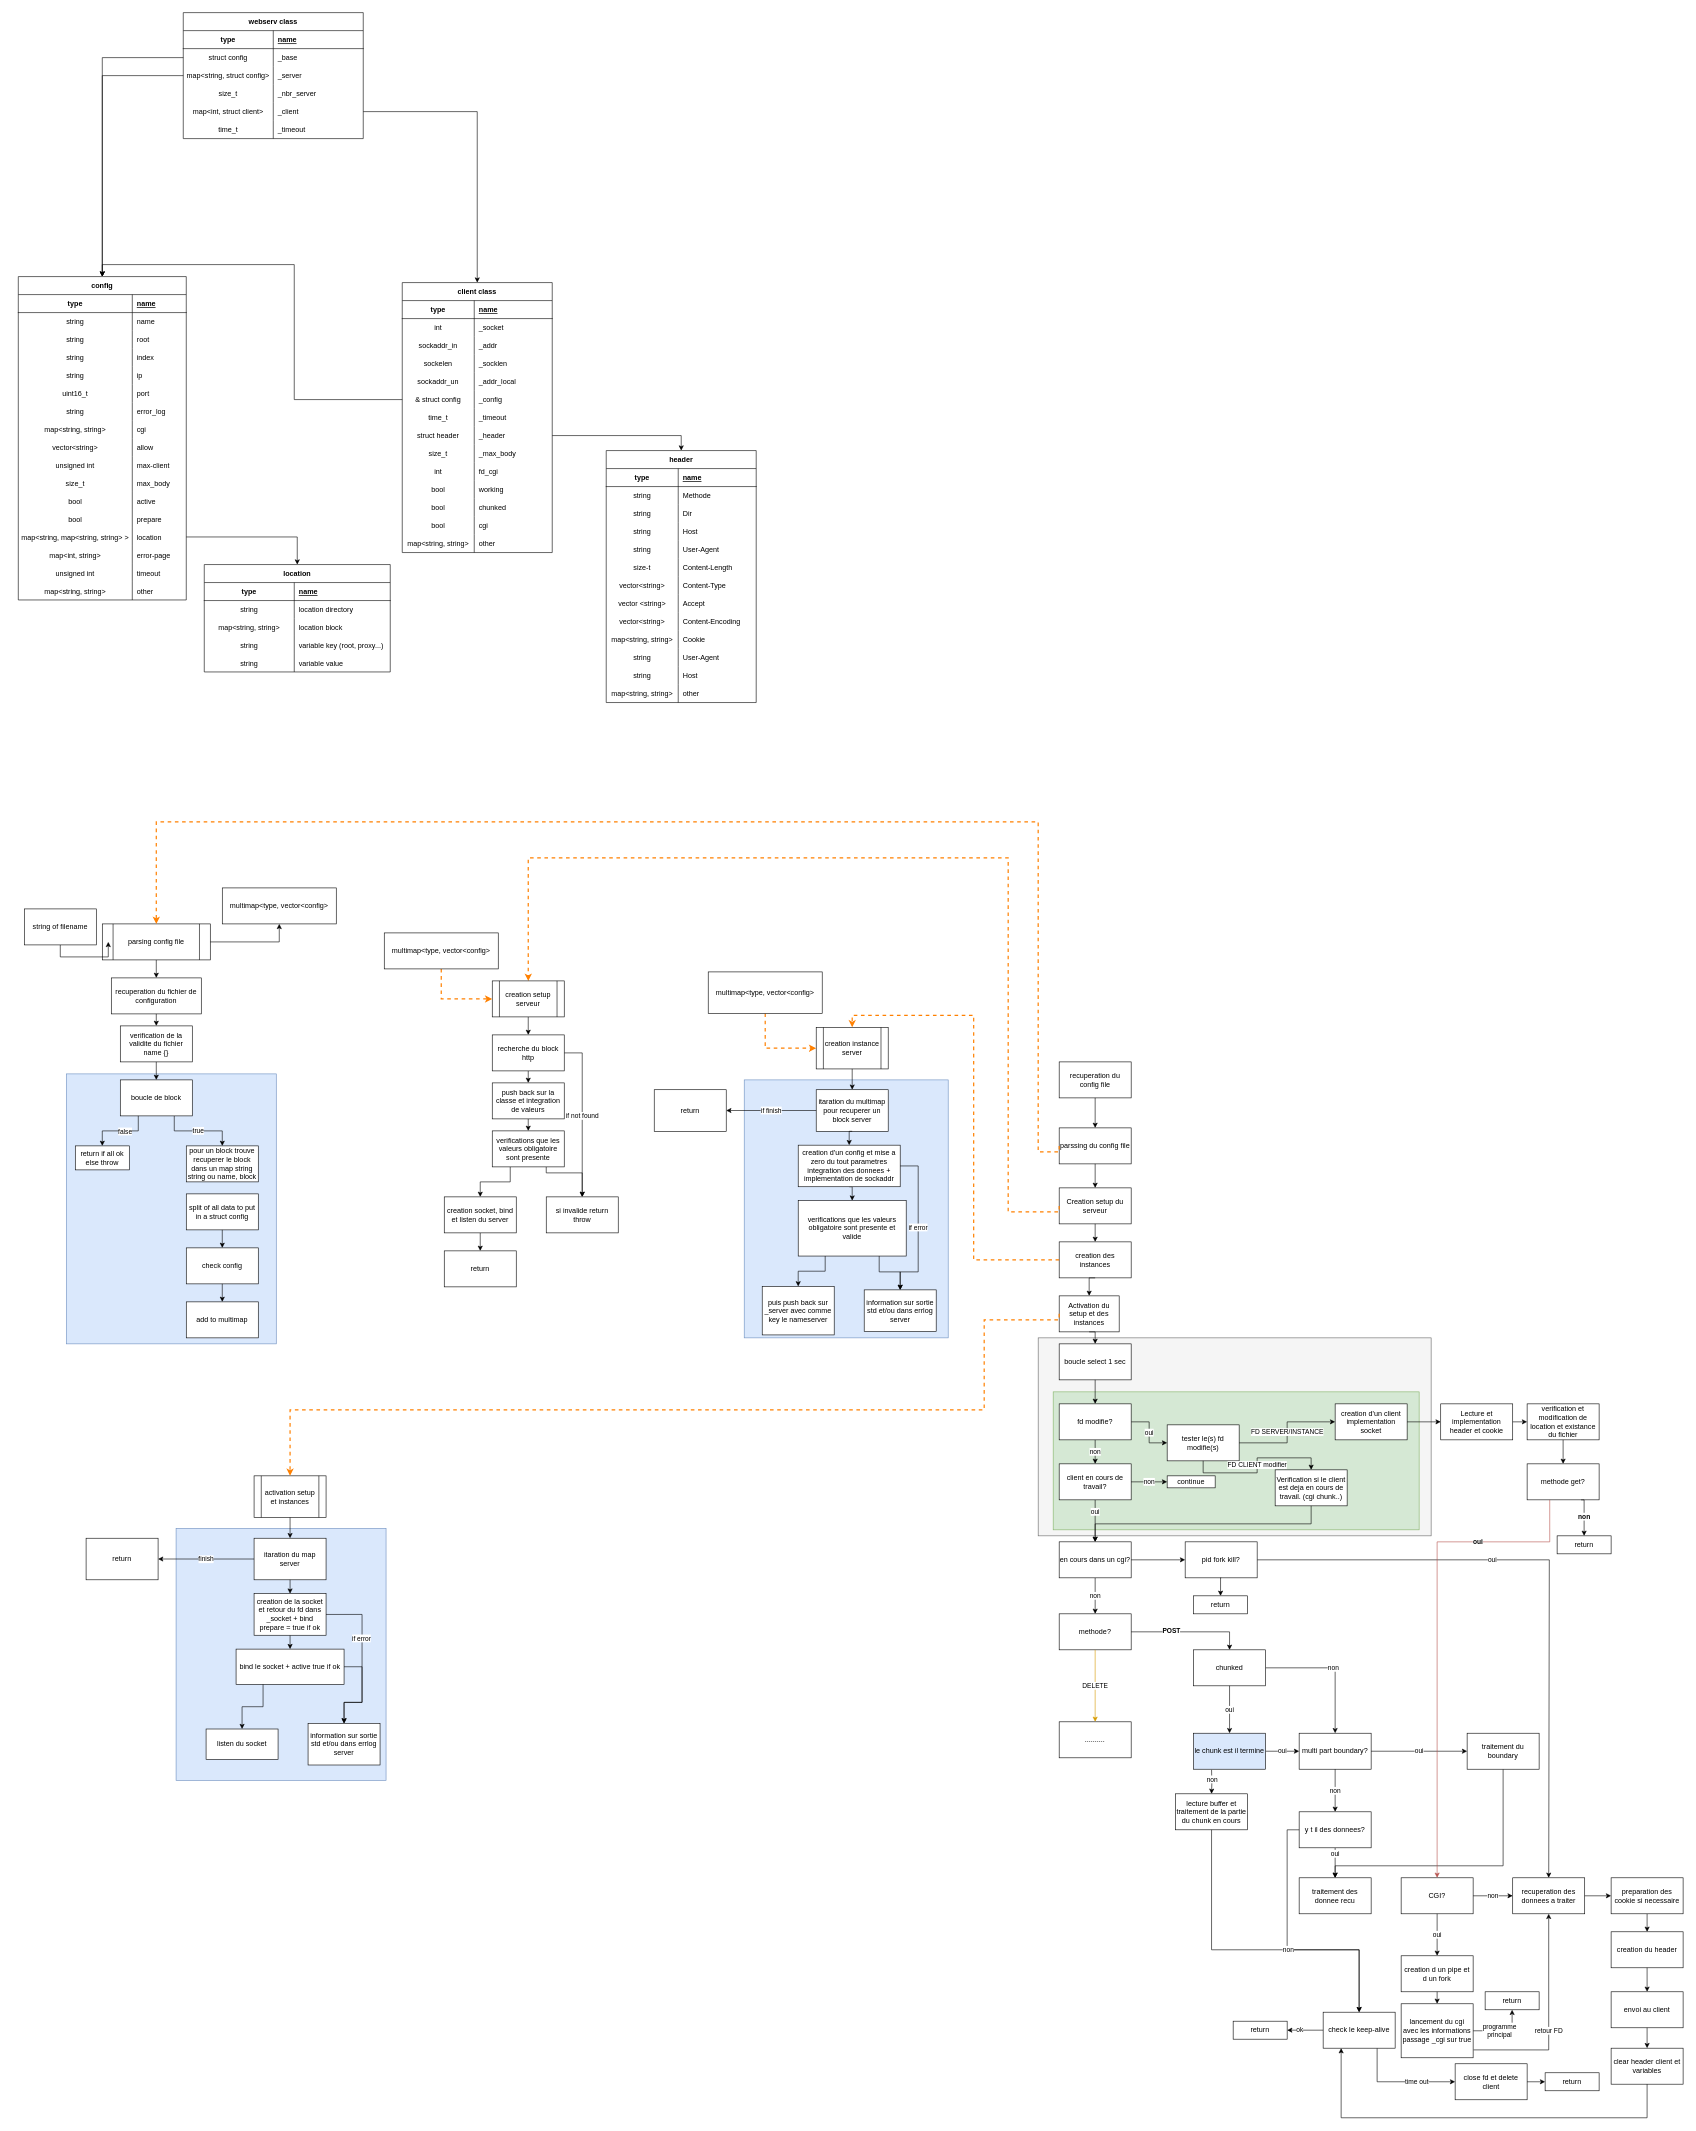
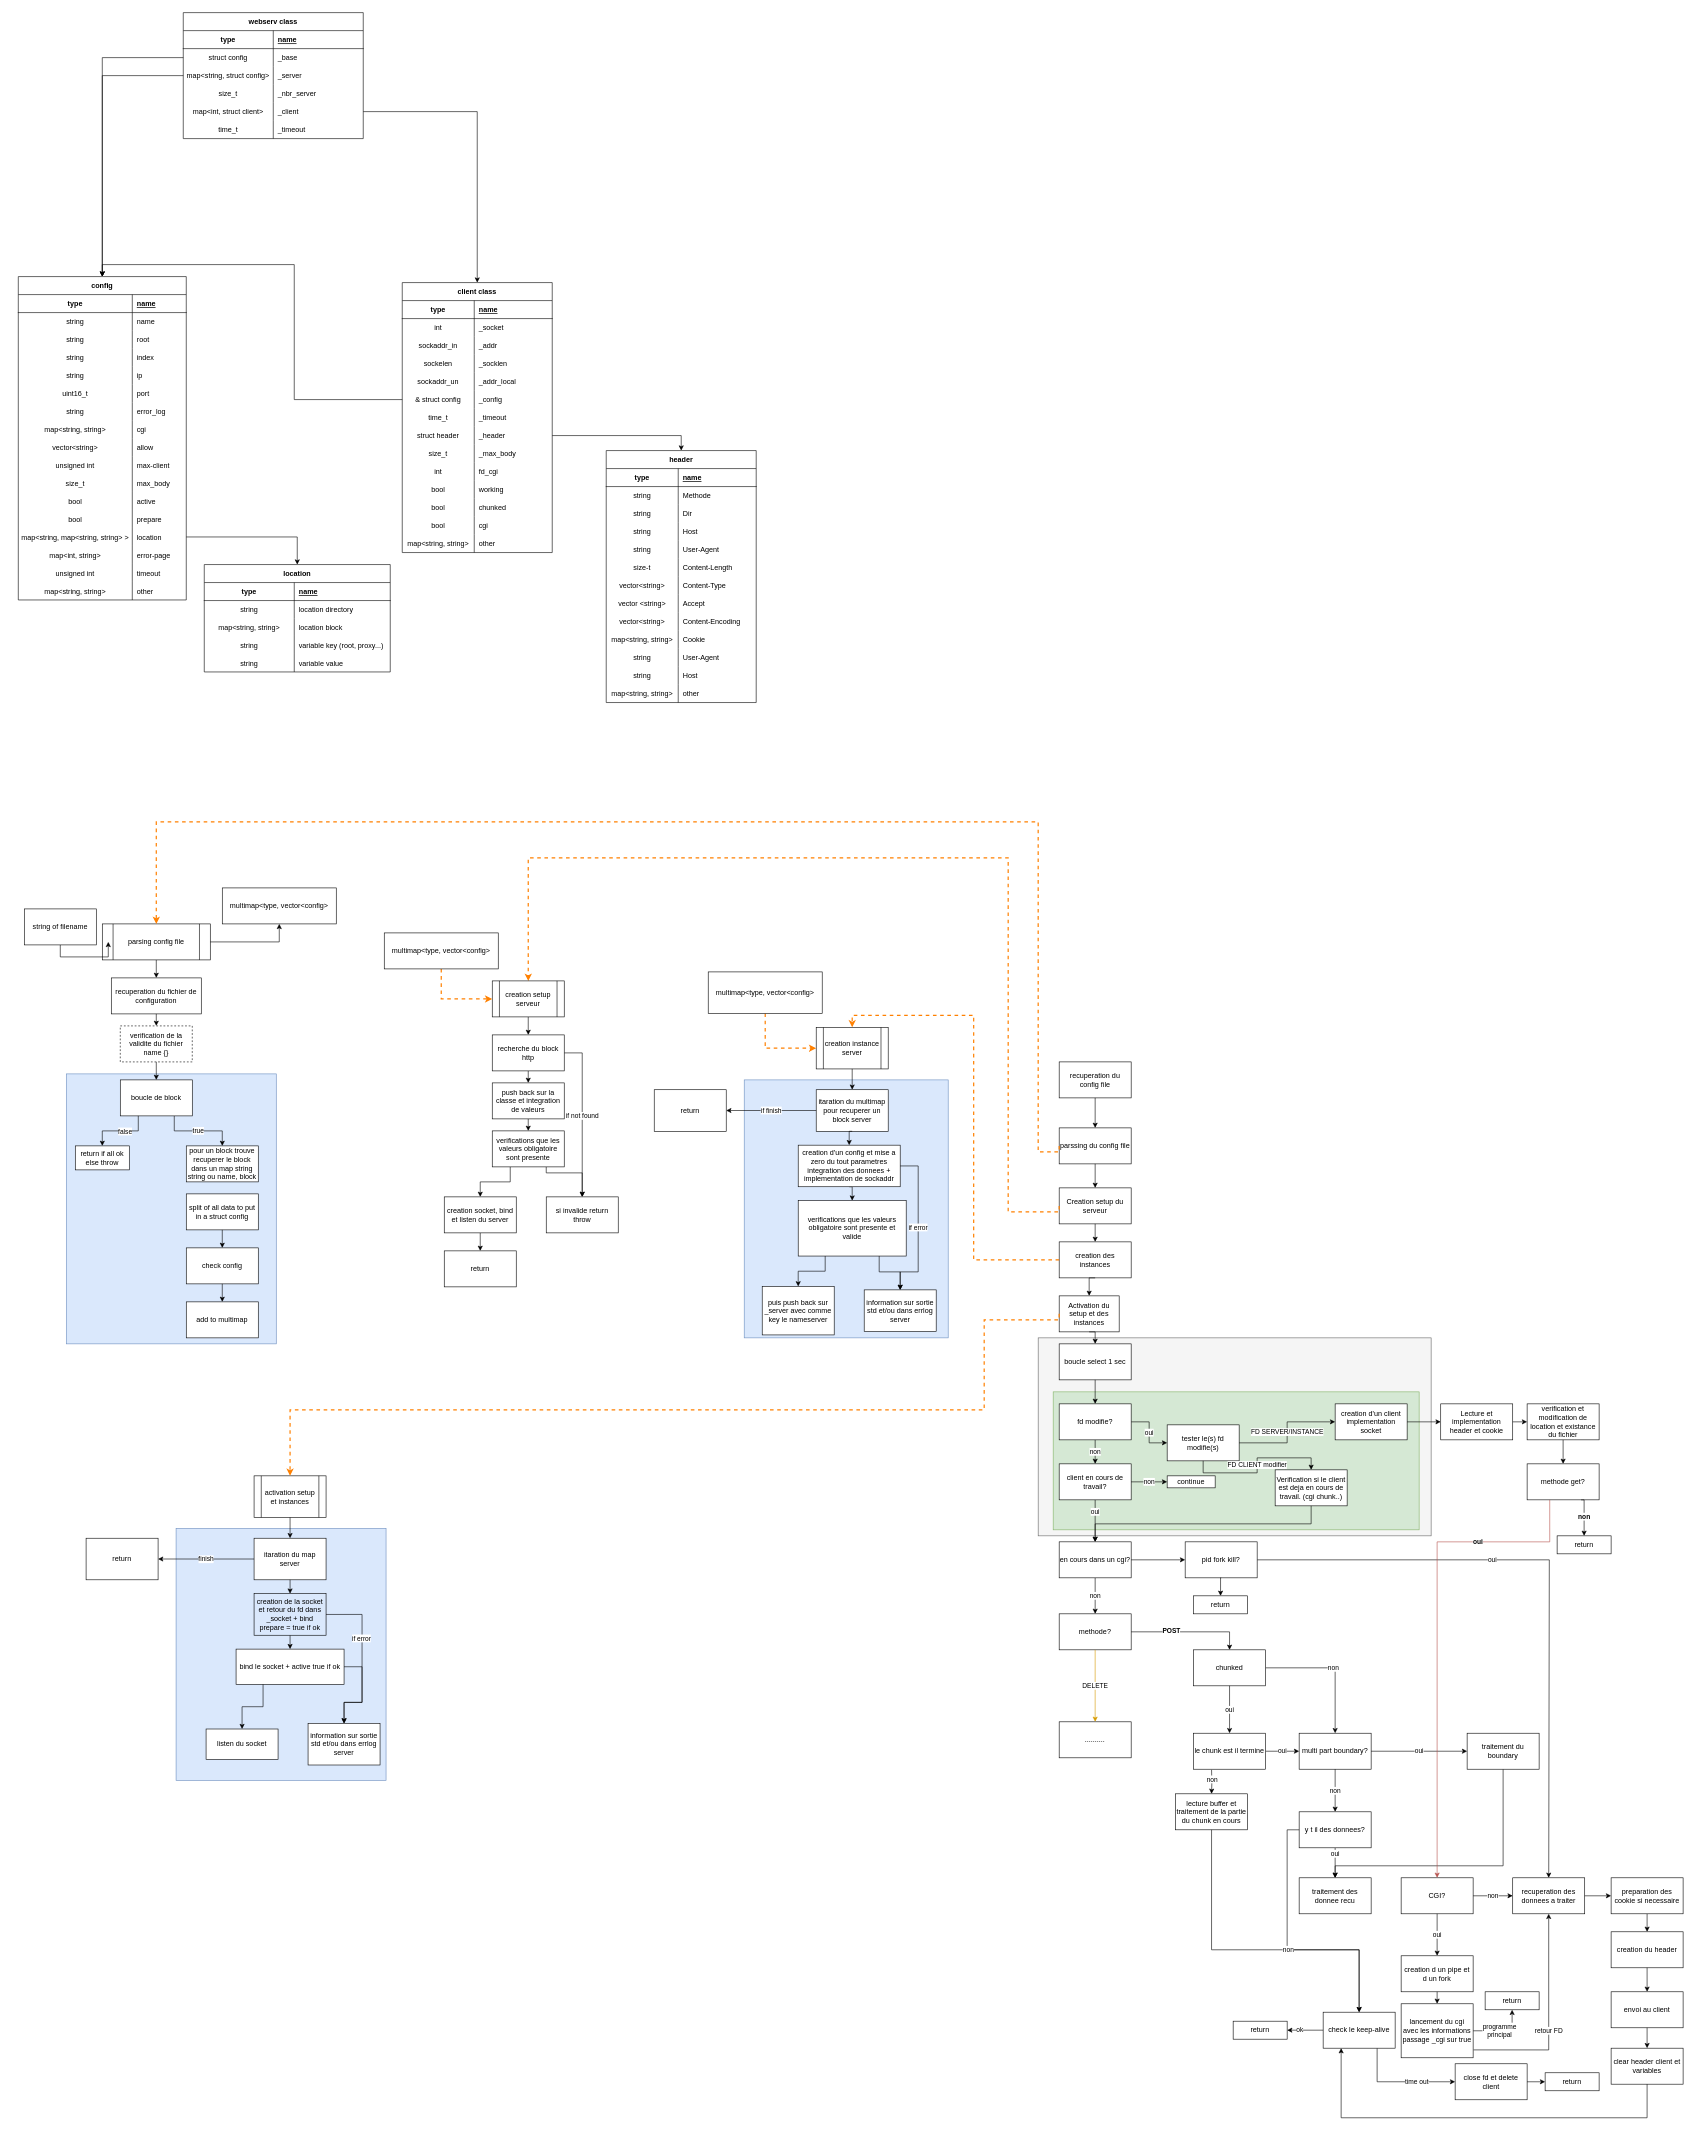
- <mxCell id="181" value="verification de la validite du fichier name {}" style="rounded=0;whiteSpace=wrap;html=1;" parent="178" vertex="1"><mxGeometry x="180" y="230" width="120" height="60" as="geometry" /></mxCell>
+ <mxCell id="181" value="verification de la validite du fichier name {}" style="rounded=0;whiteSpace=wrap;html=1;dashed=1;" parent="178" vertex="1"><mxGeometry x="180" y="230" width="120" height="60" as="geometry" /></mxCell>
- <mxCell id="323" value="creation de la socket et retour du fd dans _socket + bind&lt;br&gt;prepare = true if ok" style="rounded=0;whiteSpace=wrap;html=1;" parent="316" vertex="1"><mxGeometry x="280" y="196.379" width="120" height="69.31" as="geometry" /></mxCell>
+ <mxCell id="323" value="creation de la socket et retour du fd dans _socket + bind&lt;br&gt;prepare = true if ok" style="rounded=0;whiteSpace=wrap;html=1;fillColor=#dae8fc;" parent="316" vertex="1"><mxGeometry x="280" y="196.379" width="120" height="69.31" as="geometry" /></mxCell>
- <mxCell id="236" value="le chunk est il termine" style="rounded=0;whiteSpace=wrap;html=1;fillColor=#dae8fc;" parent="201" vertex="1"><mxGeometry x="259" y="1119" width="120" height="60" as="geometry" /></mxCell>
+ <mxCell id="236" value="le chunk est il termine" style="rounded=0;whiteSpace=wrap;html=1;" parent="201" vertex="1"><mxGeometry x="259" y="1119" width="120" height="60" as="geometry" /></mxCell>
